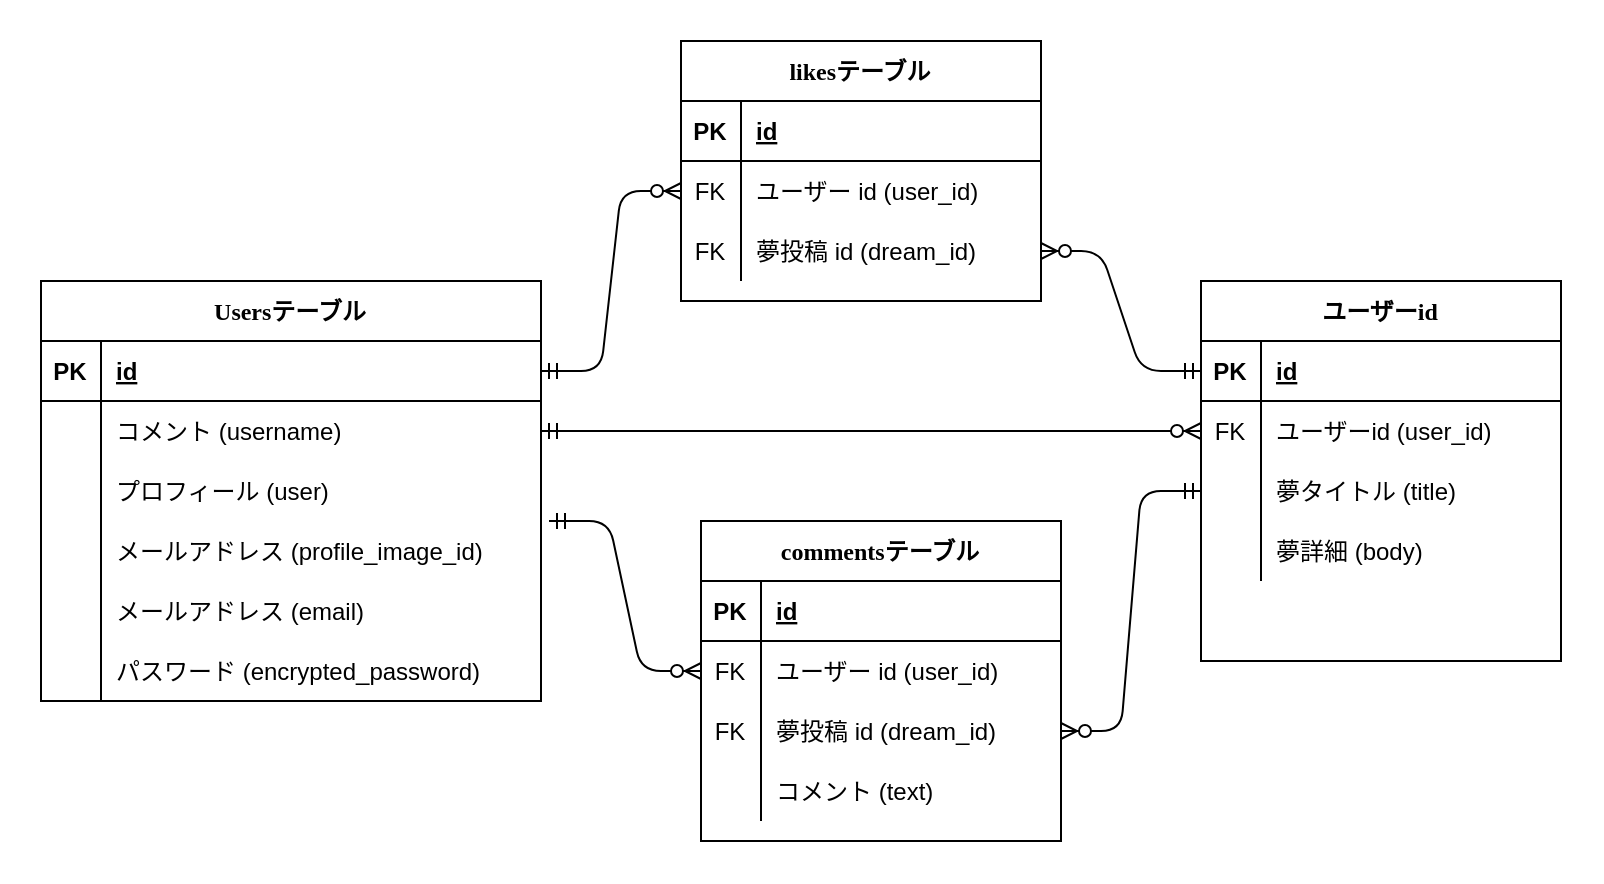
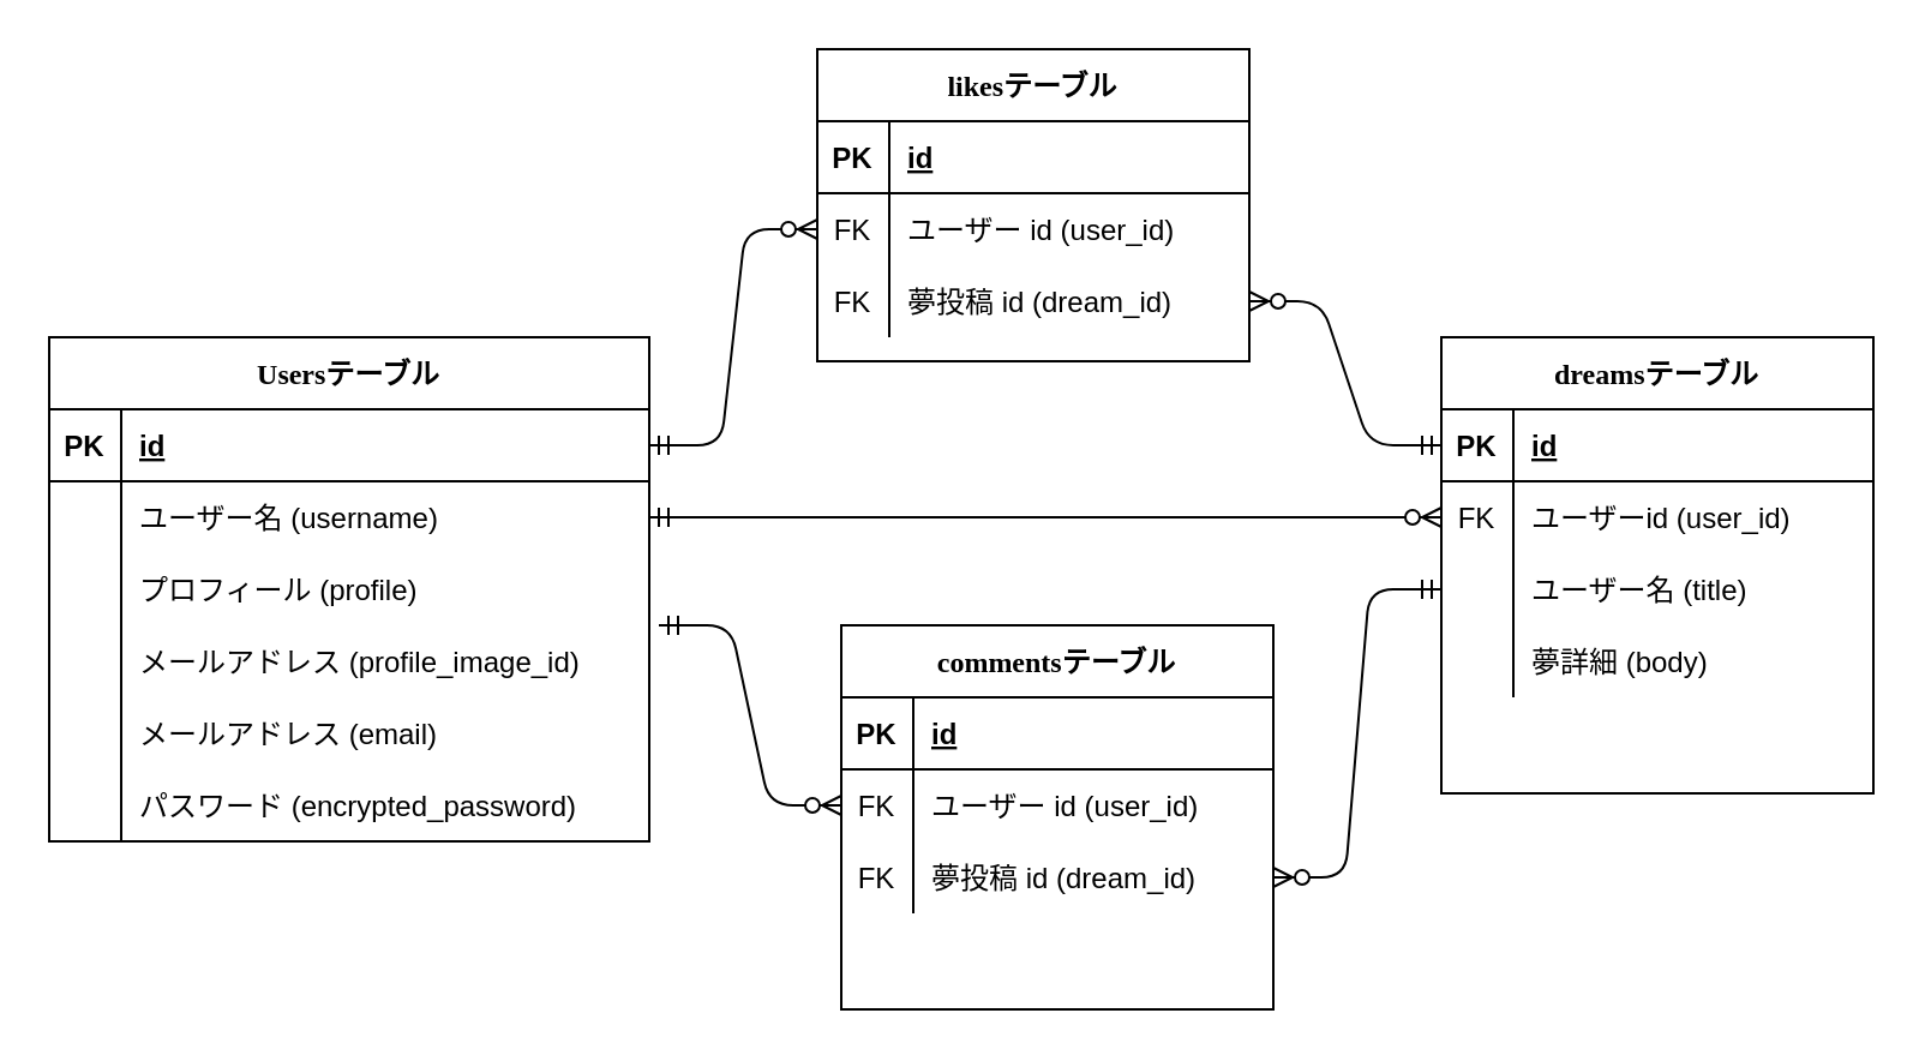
- <mxCell id="21" value="ユーザーid" style="shape=table;startSize=30;container=1;collapsible=1;childLayout=tableLayout;fixedRows=1;rowLines=0;fontStyle=1;align=center;resizeLast=1;comic=0;fontFamily=Garamond;" vertex="1" parent="1"><mxGeometry x="600" y="140" width="180" height="190" as="geometry" /></mxCell>
+ <mxCell id="21" value="dreamsテーブル" style="shape=table;startSize=30;container=1;collapsible=1;childLayout=tableLayout;fixedRows=1;rowLines=0;fontStyle=1;align=center;resizeLast=1;comic=0;fontFamily=Garamond;" vertex="1" parent="1"><mxGeometry x="600" y="140" width="180" height="190" as="geometry" /></mxCell>
- <mxCell id="8" value="コメント (username)" style="shape=partialRectangle;connectable=0;fillColor=none;top=0;left=0;bottom=0;right=0;align=left;spacingLeft=6;overflow=hidden;" vertex="1" parent="6"><mxGeometry x="30" width="220" height="30" as="geometry" /></mxCell>
+ <mxCell id="8" value="ユーザー名 (username)" style="shape=partialRectangle;connectable=0;fillColor=none;top=0;left=0;bottom=0;right=0;align=left;spacingLeft=6;overflow=hidden;" vertex="1" parent="6"><mxGeometry x="30" width="220" height="30" as="geometry" /></mxCell>
- <mxCell id="11" value="プロフィール (user)" style="shape=partialRectangle;connectable=0;fillColor=none;top=0;left=0;bottom=0;right=0;align=left;spacingLeft=6;overflow=hidden;" vertex="1" parent="9"><mxGeometry x="30" width="220" height="30" as="geometry" /></mxCell>
+ <mxCell id="11" value="プロフィール (profile)" style="shape=partialRectangle;connectable=0;fillColor=none;top=0;left=0;bottom=0;right=0;align=left;spacingLeft=6;overflow=hidden;" vertex="1" parent="9"><mxGeometry x="30" width="220" height="30" as="geometry" /></mxCell>
- <mxCell id="30" value="夢タイトル (title)" style="shape=partialRectangle;connectable=0;fillColor=none;top=0;left=0;bottom=0;right=0;align=left;spacingLeft=6;overflow=hidden;" vertex="1" parent="28"><mxGeometry x="30" width="150" height="30" as="geometry" /></mxCell>
+ <mxCell id="30" value="ユーザー名 (title)" style="shape=partialRectangle;connectable=0;fillColor=none;top=0;left=0;bottom=0;right=0;align=left;spacingLeft=6;overflow=hidden;" vertex="1" parent="28"><mxGeometry x="30" width="150" height="30" as="geometry" /></mxCell>
- <mxCell id="49" value="コメント (text)" style="shape=partialRectangle;connectable=0;fillColor=none;top=0;left=0;bottom=0;right=0;align=left;spacingLeft=6;overflow=hidden;" vertex="1" parent="47"><mxGeometry x="30" width="150" height="30" as="geometry" /></mxCell>
